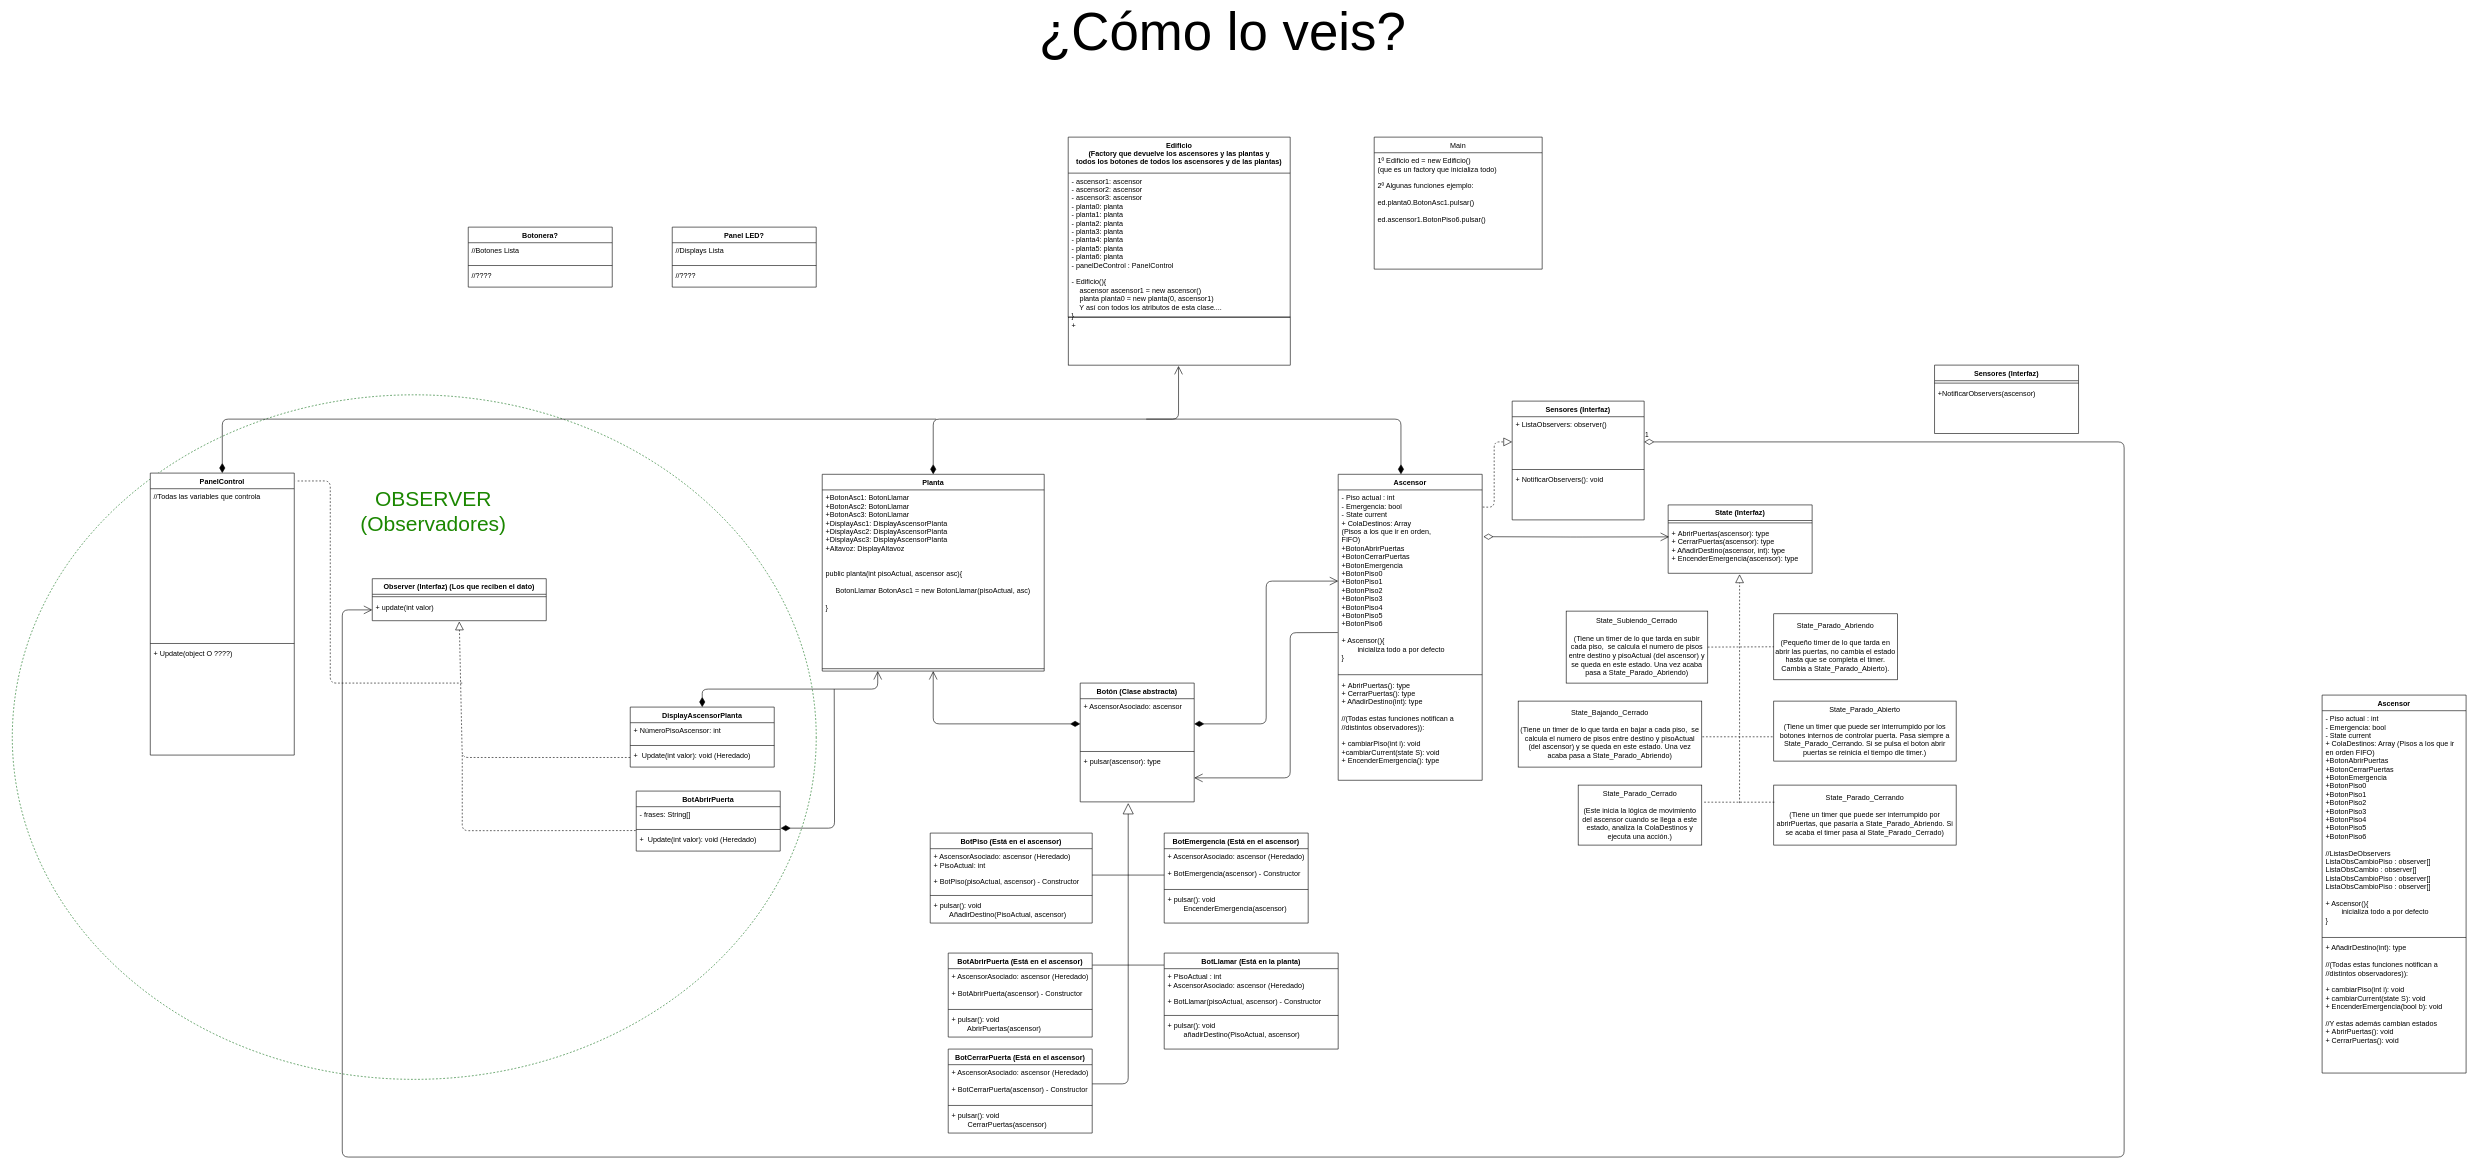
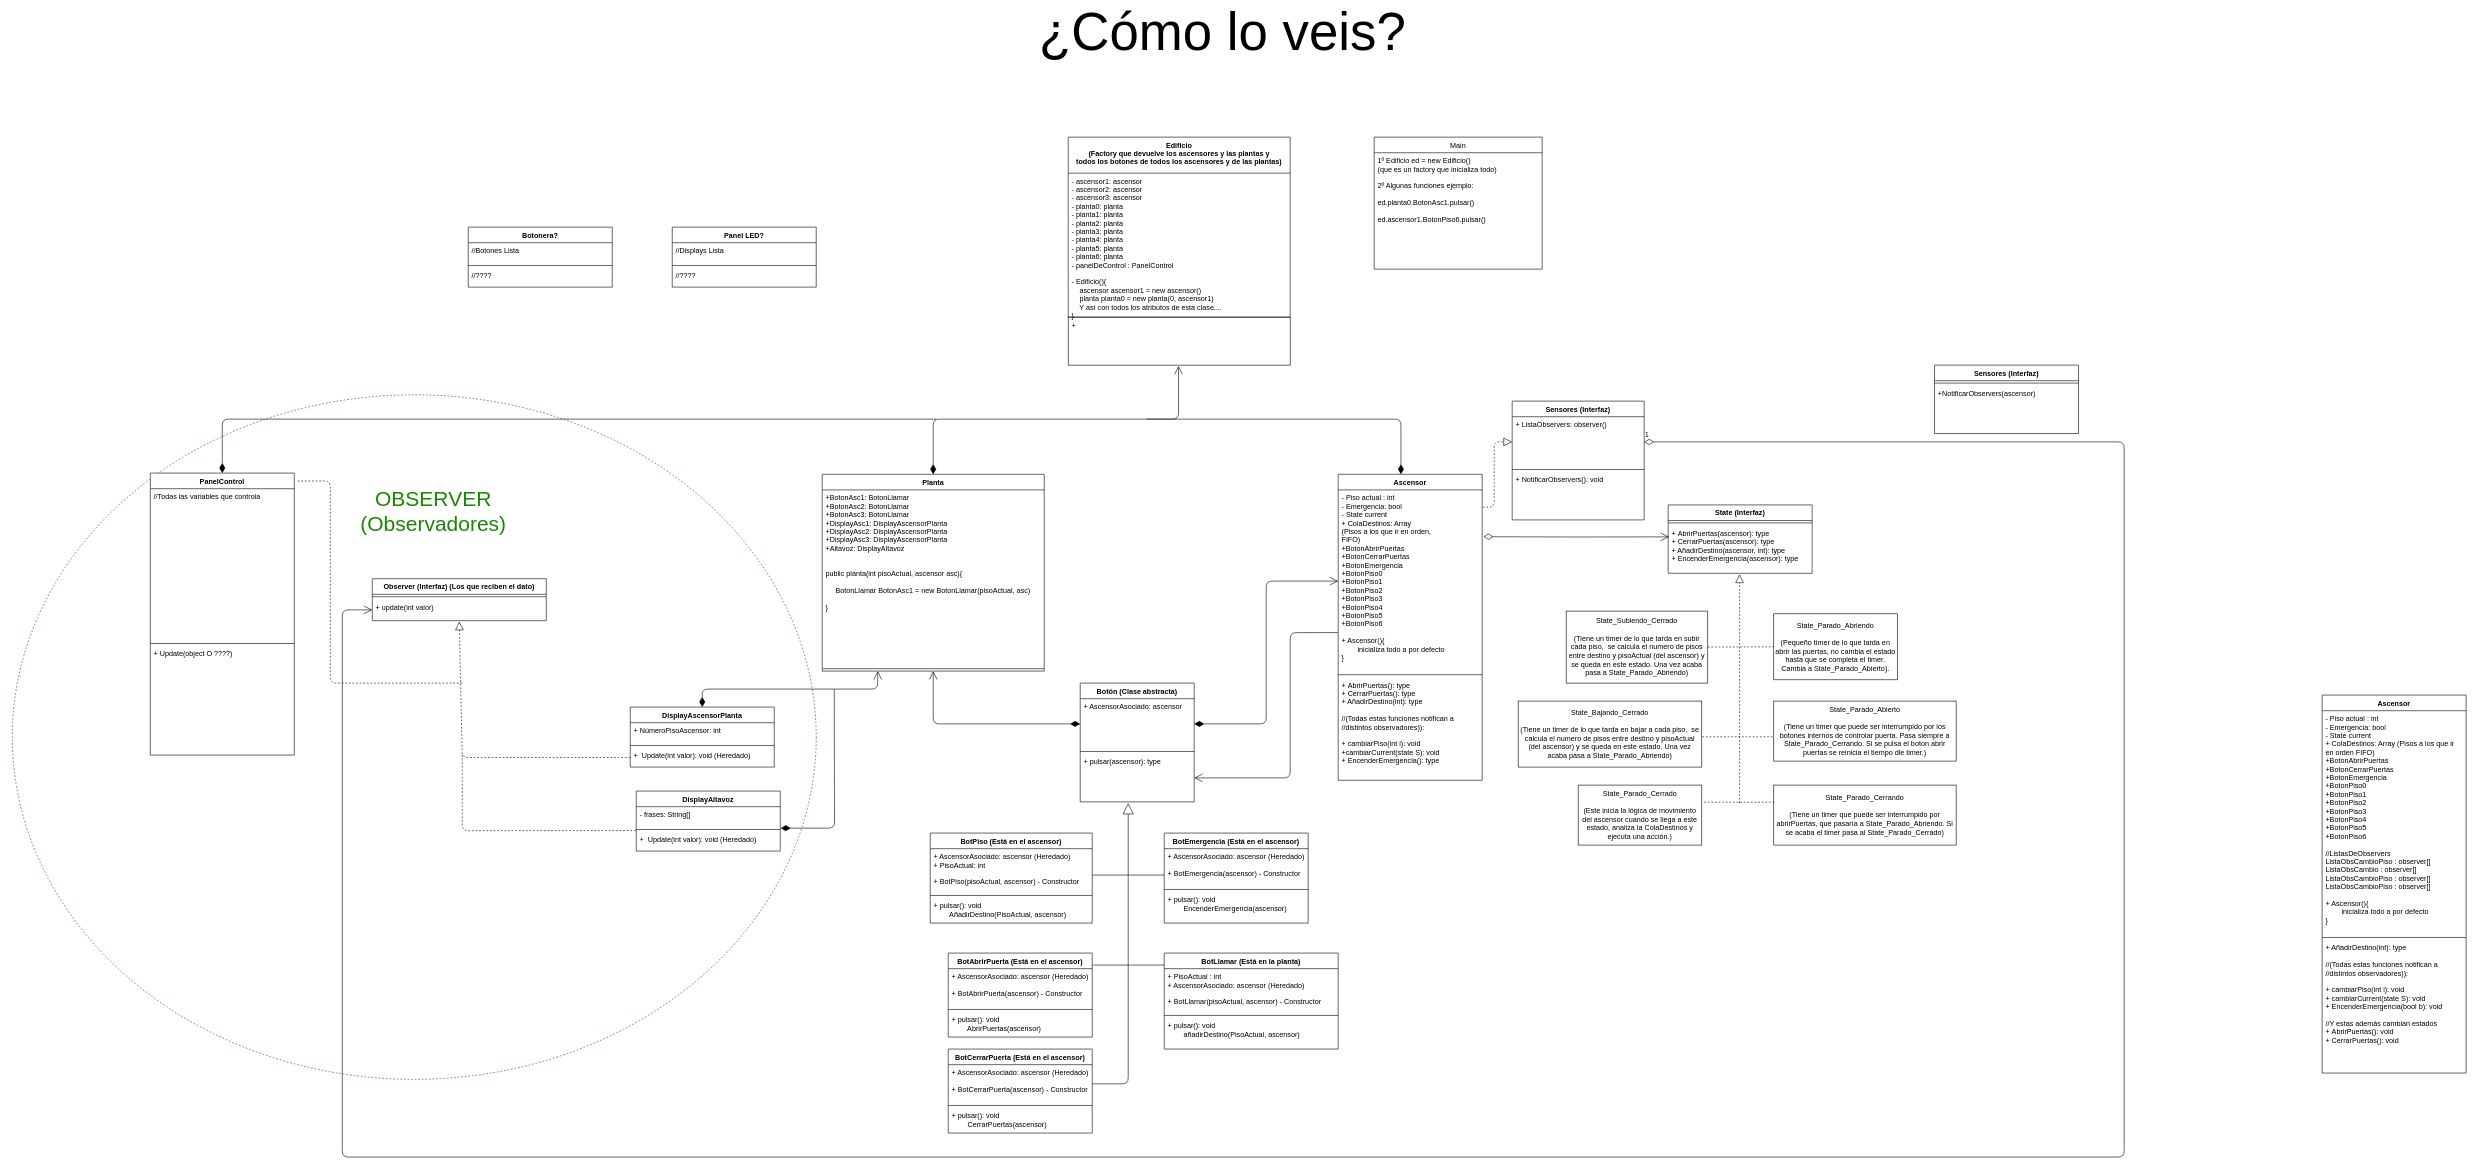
- <mxCell id="71" value="BotAbrirPuerta" style="swimlane;fontStyle=1;align=center;verticalAlign=top;childLayout=stackLayout;horizontal=1;startSize=26;horizontalStack=0;resizeParent=1;resizeParentMax=0;resizeLast=0;collapsible=1;marginBottom=0;" vertex="1" parent="1"><mxGeometry x="1060" y="1295" width="240" height="100" as="geometry" /></mxCell>
+ <mxCell id="71" value="DisplayAltavoz" style="swimlane;fontStyle=1;align=center;verticalAlign=top;childLayout=stackLayout;horizontal=1;startSize=26;horizontalStack=0;resizeParent=1;resizeParentMax=0;resizeLast=0;collapsible=1;marginBottom=0;" vertex="1" parent="1"><mxGeometry x="1060" y="1295" width="240" height="100" as="geometry" /></mxCell>
